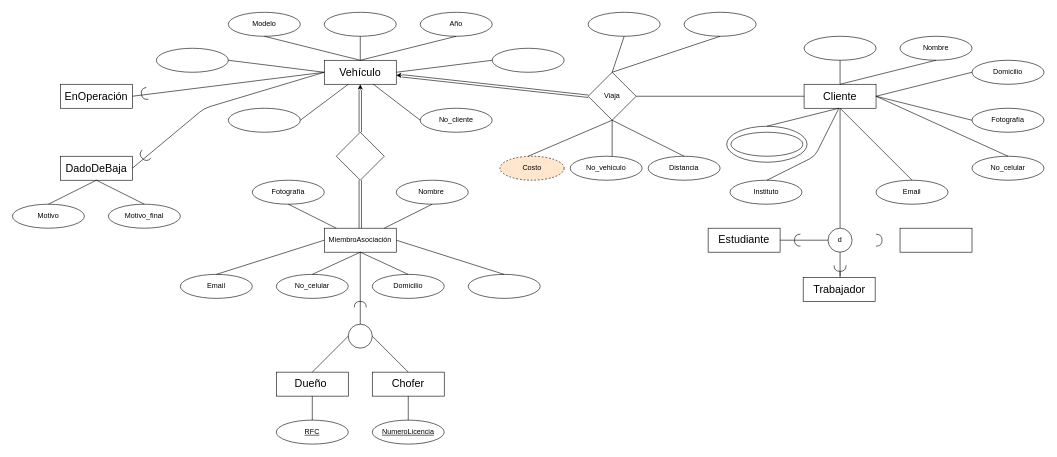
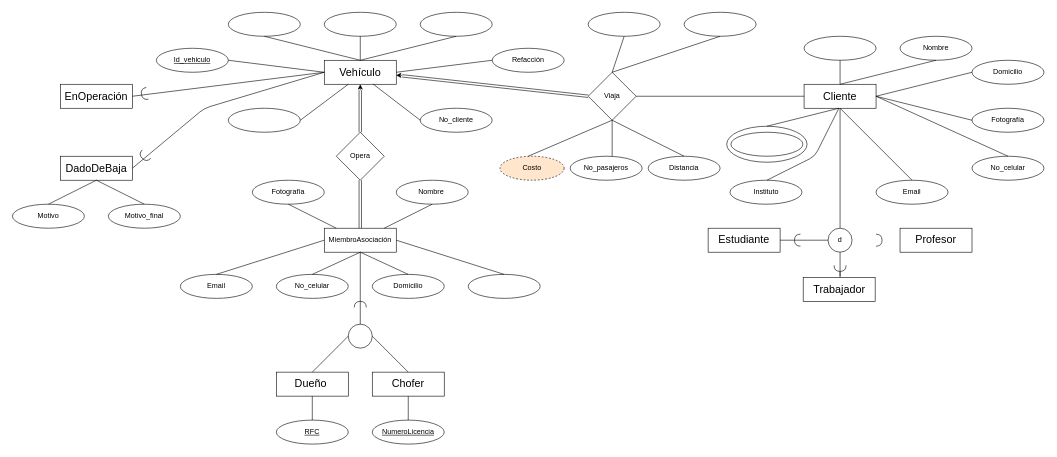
- <mxCell id="21" value="Modelo" style="text;html=1;strokeColor=none;fillColor=none;align=center;verticalAlign=middle;whiteSpace=wrap;rounded=0;" vertex="1" parent="1"><mxGeometry x="380" y="30" width="120" height="20" as="geometry" /></mxCell>
- <mxCell id="23" value="Año" style="text;html=1;strokeColor=none;fillColor=none;align=center;verticalAlign=middle;whiteSpace=wrap;rounded=0;" vertex="1" parent="1"><mxGeometry x="700" y="30" width="120" height="20" as="geometry" /></mxCell>
+ <mxCell id="22" value="&lt;u&gt;Id_vehiculo&lt;/u&gt;" style="text;html=1;strokeColor=none;fillColor=none;align=center;verticalAlign=middle;whiteSpace=wrap;rounded=0;" vertex="1" parent="1"><mxGeometry x="260" y="90" width="120" height="20" as="geometry" /></mxCell>
+ <mxCell id="24" value="Refacción" style="text;html=1;strokeColor=none;fillColor=none;align=center;verticalAlign=middle;whiteSpace=wrap;rounded=0;" vertex="1" parent="1"><mxGeometry x="820" y="90" width="120" height="20" as="geometry" /></mxCell>
+ <mxCell id="26" value="Opera" style="text;html=1;strokeColor=none;fillColor=none;align=center;verticalAlign=middle;whiteSpace=wrap;rounded=0;" vertex="1" parent="1"><mxGeometry x="570" y="250" width="60" height="20" as="geometry" /></mxCell>
- <mxCell id="127" value="No_vehiculo" style="text;html=1;strokeColor=none;fillColor=none;align=center;verticalAlign=middle;whiteSpace=wrap;rounded=0;" vertex="1" parent="1"><mxGeometry x="950" y="270" width="120" height="20" as="geometry" /></mxCell>
+ <mxCell id="127" value="No_pasajeros" style="text;html=1;strokeColor=none;fillColor=none;align=center;verticalAlign=middle;whiteSpace=wrap;rounded=0;" vertex="1" parent="1"><mxGeometry x="950" y="270" width="120" height="20" as="geometry" /></mxCell>
+ <mxCell id="108" value="&lt;font style=&quot;font-size: 18px&quot;&gt;Profesor&lt;/font&gt;" style="text;html=1;strokeColor=none;fillColor=none;align=center;verticalAlign=middle;whiteSpace=wrap;rounded=0;" vertex="1" parent="1"><mxGeometry x="1500" y="380" width="120" height="40" as="geometry" /></mxCell>
